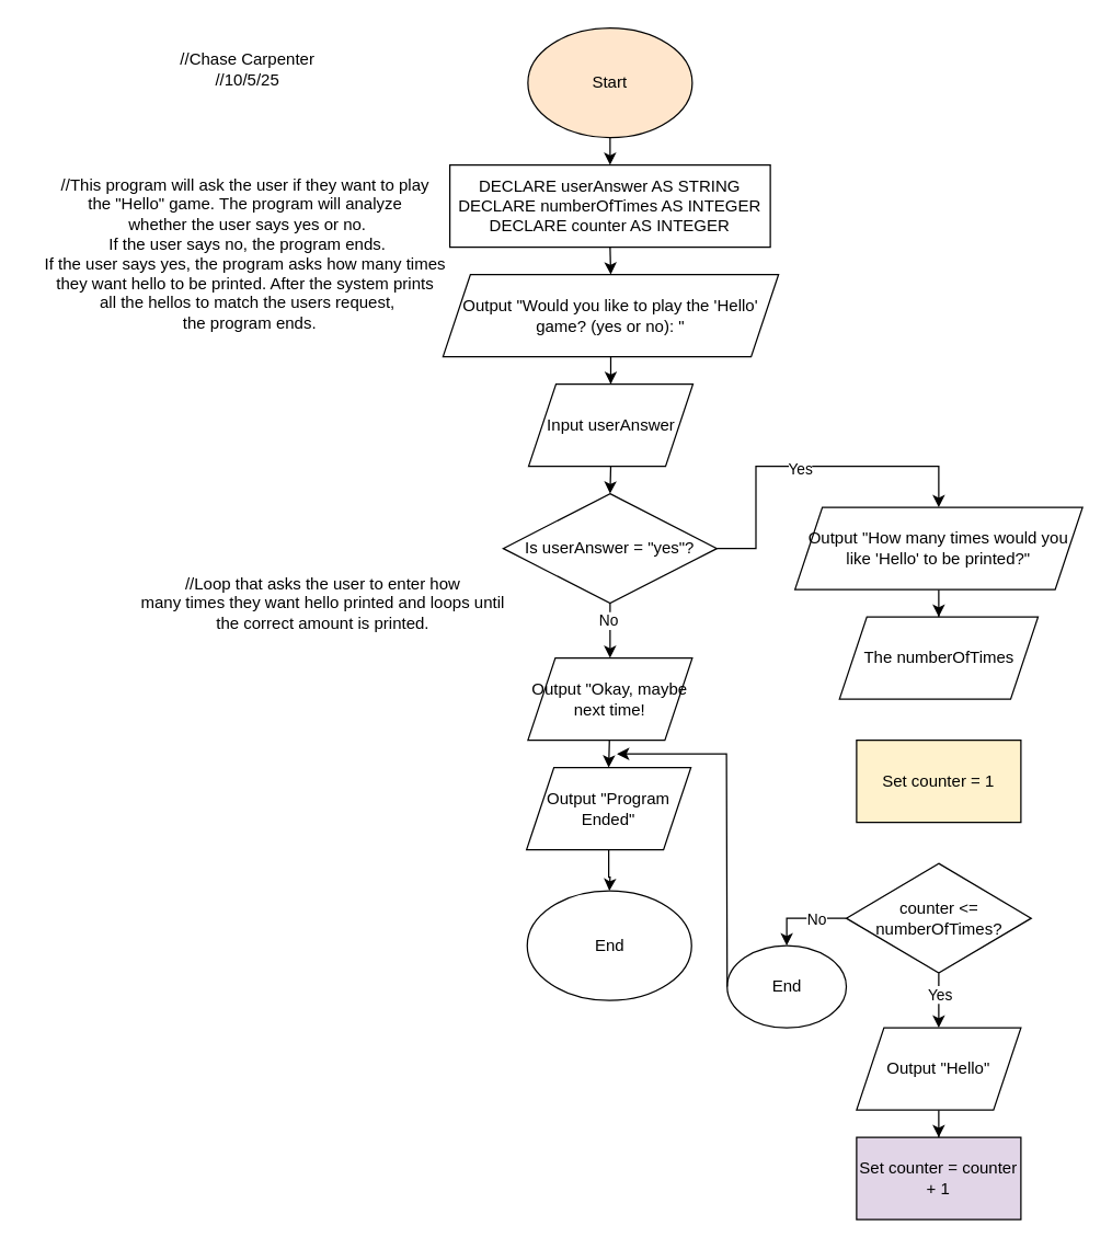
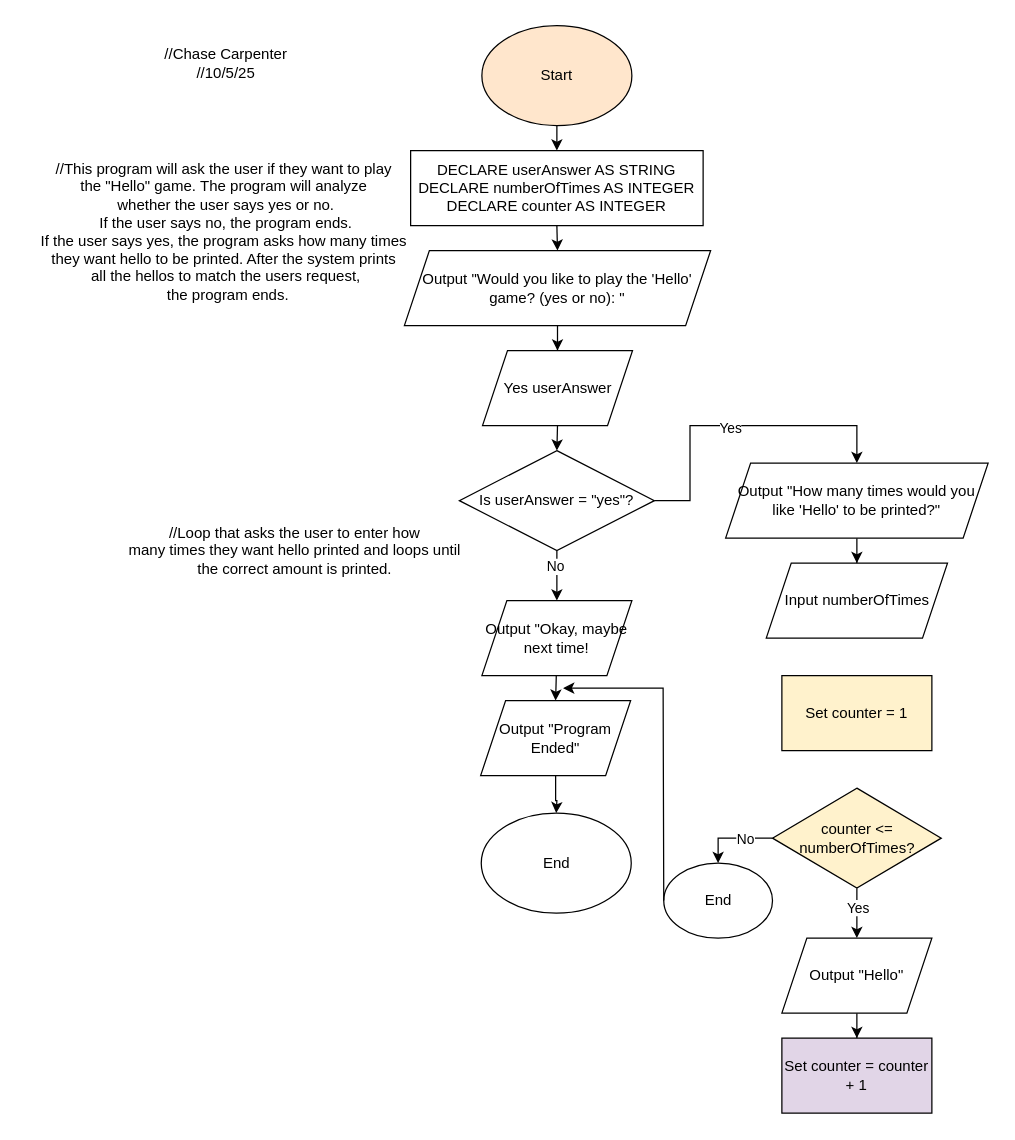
- <mxCell id="7" value="Input userAnswer" style="shape=parallelogram;perimeter=parallelogramPerimeter;whiteSpace=wrap;html=1;fixedSize=1;" vertex="1" parent="1"><mxGeometry x="385.5" y="280" width="120" height="60" as="geometry" /></mxCell>
+ <mxCell id="7" value="Yes userAnswer" style="shape=parallelogram;perimeter=parallelogramPerimeter;whiteSpace=wrap;html=1;fixedSize=1;" vertex="1" parent="1"><mxGeometry x="385.5" y="280" width="120" height="60" as="geometry" /></mxCell>
- <mxCell id="18" value="The numberOfTimes" style="shape=parallelogram;perimeter=parallelogramPerimeter;whiteSpace=wrap;html=1;fixedSize=1;" vertex="1" parent="1"><mxGeometry x="612.5" y="450" width="145" height="60" as="geometry" /></mxCell>
+ <mxCell id="18" value="Input numberOfTimes" style="shape=parallelogram;perimeter=parallelogramPerimeter;whiteSpace=wrap;html=1;fixedSize=1;" vertex="1" parent="1"><mxGeometry x="612.5" y="450" width="145" height="60" as="geometry" /></mxCell>
- <mxCell id="24" value="counter &amp;lt;= numberOfTimes?" style="rhombus;whiteSpace=wrap;html=1;" vertex="1" parent="1"><mxGeometry x="617.5" y="630" width="135" height="80" as="geometry" /></mxCell>
+ <mxCell id="24" value="counter &amp;lt;= numberOfTimes?" style="rhombus;whiteSpace=wrap;html=1;fillColor=#fff2cc;" vertex="1" parent="1"><mxGeometry x="617.5" y="630" width="135" height="80" as="geometry" /></mxCell>
